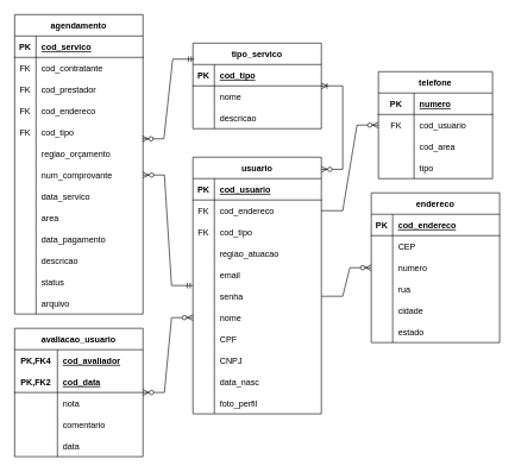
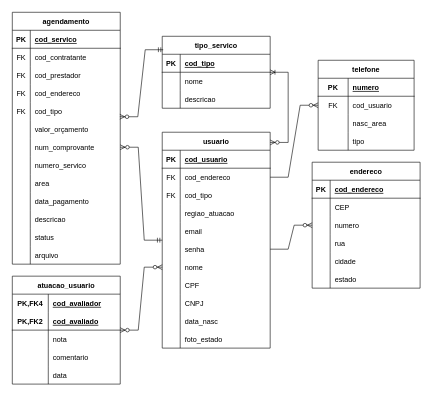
- <mxCell id="64" value="cod_area" style="shape=partialRectangle;connectable=0;fillColor=none;top=0;left=0;bottom=0;right=0;align=left;spacingLeft=6;overflow=hidden;" parent="62" vertex="1"><mxGeometry x="50" width="110" height="30" as="geometry"><mxRectangle width="110" height="30" as="alternateBounds" /></mxGeometry></mxCell>
+ <mxCell id="64" value="nasc_area" style="shape=partialRectangle;connectable=0;fillColor=none;top=0;left=0;bottom=0;right=0;align=left;spacingLeft=6;overflow=hidden;" parent="62" vertex="1"><mxGeometry x="50" width="110" height="30" as="geometry"><mxRectangle width="110" height="30" as="alternateBounds" /></mxGeometry></mxCell>
- <mxCell id="89" value="regiao_orçamento" style="shape=partialRectangle;connectable=0;fillColor=none;top=0;left=0;bottom=0;right=0;align=left;spacingLeft=6;overflow=hidden;" parent="87" vertex="1"><mxGeometry x="30" width="150" height="30" as="geometry"><mxRectangle width="150" height="30" as="alternateBounds" /></mxGeometry></mxCell>
+ <mxCell id="89" value="valor_orçamento" style="shape=partialRectangle;connectable=0;fillColor=none;top=0;left=0;bottom=0;right=0;align=left;spacingLeft=6;overflow=hidden;" parent="87" vertex="1"><mxGeometry x="30" width="150" height="30" as="geometry"><mxRectangle width="150" height="30" as="alternateBounds" /></mxGeometry></mxCell>
- <mxCell id="95" value="data_servico" style="shape=partialRectangle;connectable=0;fillColor=none;top=0;left=0;bottom=0;right=0;align=left;spacingLeft=6;overflow=hidden;" parent="93" vertex="1"><mxGeometry x="30" width="150" height="30" as="geometry"><mxRectangle width="150" height="30" as="alternateBounds" /></mxGeometry></mxCell>
+ <mxCell id="95" value="numero_servico" style="shape=partialRectangle;connectable=0;fillColor=none;top=0;left=0;bottom=0;right=0;align=left;spacingLeft=6;overflow=hidden;" parent="93" vertex="1"><mxGeometry x="30" width="150" height="30" as="geometry"><mxRectangle width="150" height="30" as="alternateBounds" /></mxGeometry></mxCell>
- <mxCell id="111" value="avaliacao_usuario" style="shape=table;startSize=30;container=1;collapsible=1;childLayout=tableLayout;fixedRows=1;rowLines=0;fontStyle=1;align=center;resizeLast=1;" parent="1" vertex="1"><mxGeometry x="20" y="460" width="180" height="180" as="geometry" /></mxCell>
+ <mxCell id="111" value="atuacao_usuario" style="shape=table;startSize=30;container=1;collapsible=1;childLayout=tableLayout;fixedRows=1;rowLines=0;fontStyle=1;align=center;resizeLast=1;" parent="1" vertex="1"><mxGeometry x="20" y="460" width="180" height="180" as="geometry" /></mxCell>
- <mxCell id="117" value="cod_data" style="shape=partialRectangle;connectable=0;fillColor=none;top=0;left=0;bottom=0;right=0;align=left;spacingLeft=6;fontStyle=5;overflow=hidden;" parent="115" vertex="1"><mxGeometry x="60" width="120" height="30" as="geometry"><mxRectangle width="120" height="30" as="alternateBounds" /></mxGeometry></mxCell>
+ <mxCell id="117" value="cod_avaliado" style="shape=partialRectangle;connectable=0;fillColor=none;top=0;left=0;bottom=0;right=0;align=left;spacingLeft=6;fontStyle=5;overflow=hidden;" parent="115" vertex="1"><mxGeometry x="60" width="120" height="30" as="geometry"><mxRectangle width="120" height="30" as="alternateBounds" /></mxGeometry></mxCell>
- <mxCell id="35" value="foto_perfil" style="shape=partialRectangle;connectable=0;fillColor=none;top=0;left=0;bottom=0;right=0;align=left;spacingLeft=6;overflow=hidden;" vertex="1" parent="33"><mxGeometry x="30" width="150" height="30" as="geometry"><mxRectangle width="150" height="30" as="alternateBounds" /></mxGeometry></mxCell>
+ <mxCell id="35" value="foto_estado" style="shape=partialRectangle;connectable=0;fillColor=none;top=0;left=0;bottom=0;right=0;align=left;spacingLeft=6;overflow=hidden;" vertex="1" parent="33"><mxGeometry x="30" width="150" height="30" as="geometry"><mxRectangle width="150" height="30" as="alternateBounds" /></mxGeometry></mxCell>
